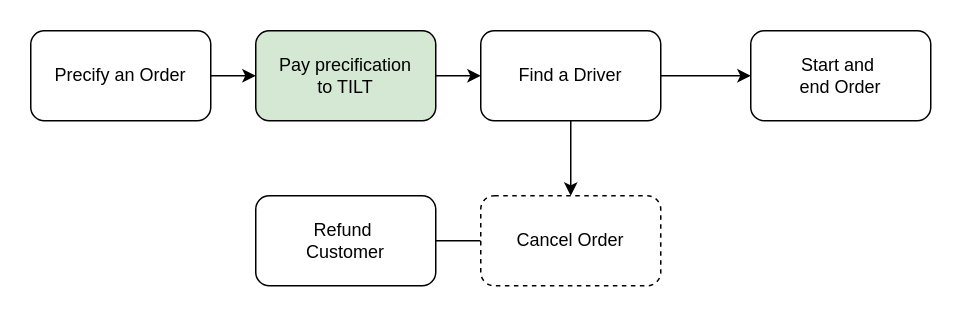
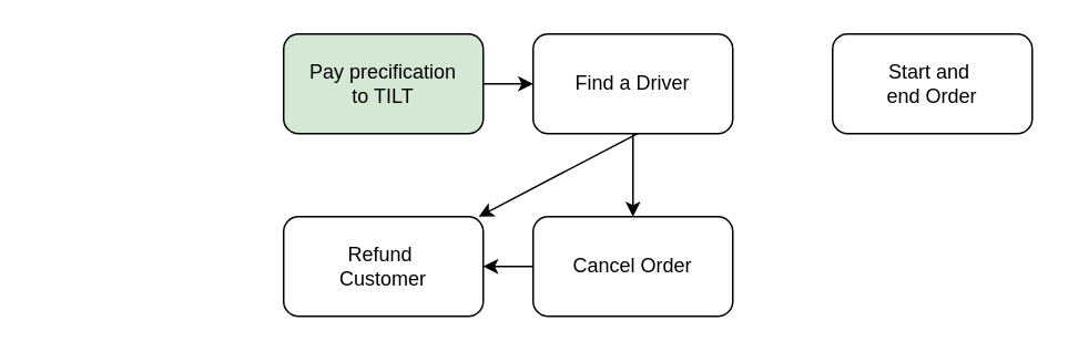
- <mxCell id="3" value="Precify an Order" style="rounded=1;whiteSpace=wrap;html=1;" vertex="1" parent="1"><mxGeometry x="20" y="20" width="120" height="60" as="geometry" /></mxCell>
- <mxCell id="2" style="edgeStyle=none;html=1;exitX=1;exitY=0.5;exitDx=0;exitDy=0;entryX=0;entryY=0.5;entryDx=0;entryDy=0;" edge="1" parent="1" source="3" target="5"><mxGeometry relative="1" as="geometry" /></mxCell>
- <mxCell id="8" style="edgeStyle=none;html=1;exitX=1;exitY=0.5;exitDx=0;exitDy=0;" edge="1" parent="1" source="9" target="6"><mxGeometry relative="1" as="geometry" /></mxCell>
+ <mxCell id="8" style="edgeStyle=none;html=1;exitX=1;exitY=0.5;exitDx=0;exitDy=0;" edge="1" parent="1" source="9" target="12"><mxGeometry relative="1" as="geometry" /></mxCell>
- <mxCell id="10" style="edgeStyle=none;html=1;exitX=0;exitY=0.5;exitDx=0;exitDy=0;endArrow=none;" edge="1" parent="1" source="11" target="12"><mxGeometry relative="1" as="geometry" /></mxCell>
+ <mxCell id="10" style="edgeStyle=none;html=1;exitX=0;exitY=0.5;exitDx=0;exitDy=0;" edge="1" parent="1" source="11" target="12"><mxGeometry relative="1" as="geometry" /></mxCell>
- <mxCell id="11" value="Cancel Order" style="rounded=1;whiteSpace=wrap;html=1;dashed=1;" vertex="1" parent="1"><mxGeometry x="320" y="130" width="120" height="60" as="geometry" /></mxCell>
+ <mxCell id="11" value="Cancel Order" style="rounded=1;whiteSpace=wrap;html=1;" vertex="1" parent="1"><mxGeometry x="320" y="130" width="120" height="60" as="geometry" /></mxCell>
